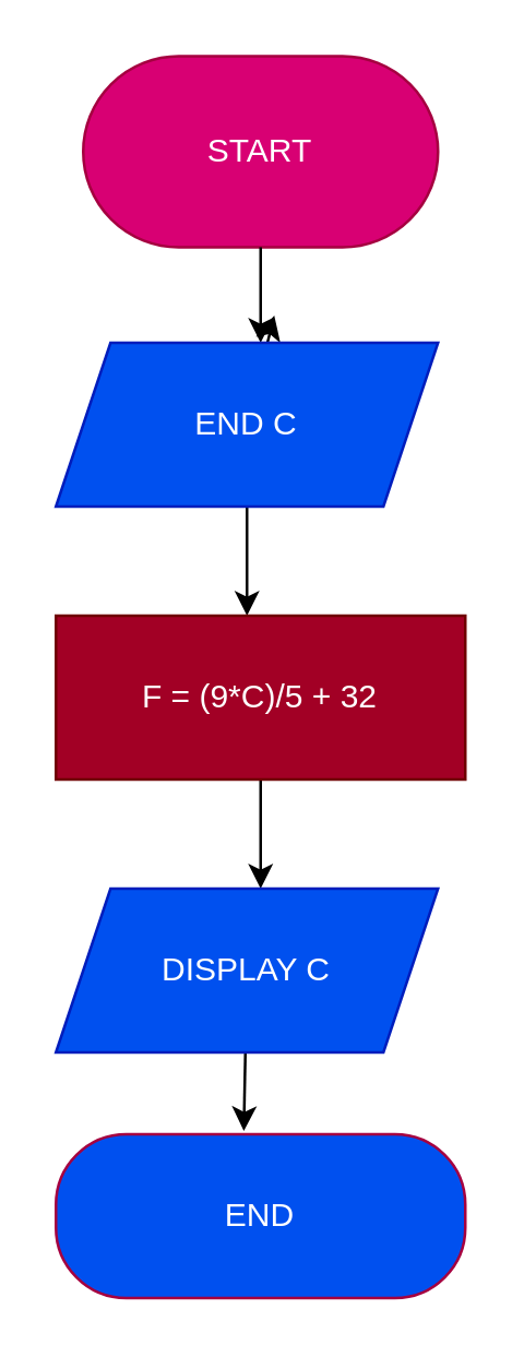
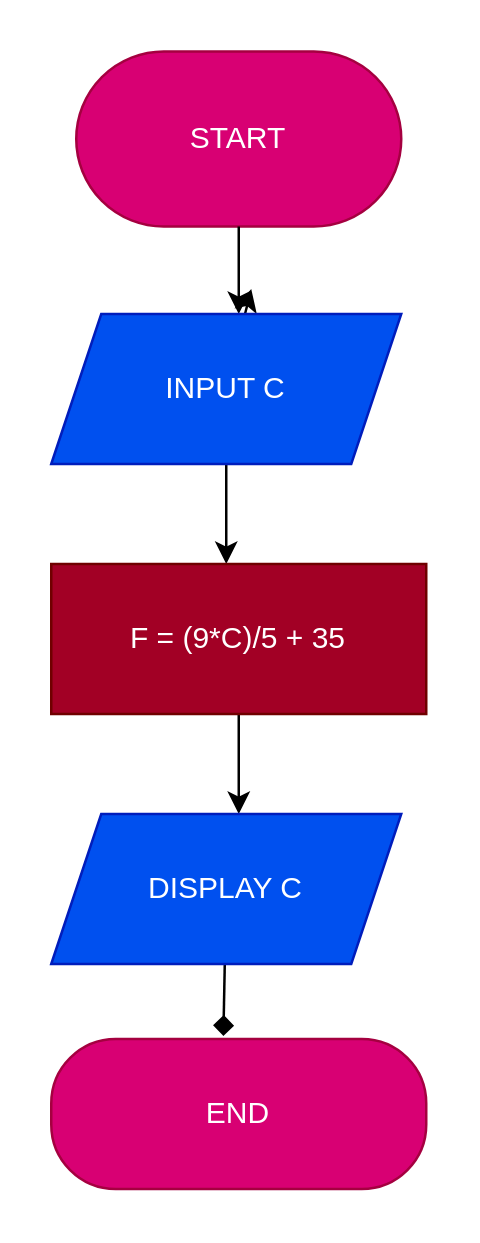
- <mxCell id="6" value="END C" style="shape=parallelogram;perimeter=parallelogramPerimeter;whiteSpace=wrap;html=1;fixedSize=1;fillColor=#0050ef;fontColor=#ffffff;strokeColor=#001DBC;" vertex="1" parent="1"><mxGeometry x="20" y="125" width="140" height="60" as="geometry" /></mxCell>
+ <mxCell id="6" value="INPUT C" style="shape=parallelogram;perimeter=parallelogramPerimeter;whiteSpace=wrap;html=1;fixedSize=1;fillColor=#0050ef;fontColor=#ffffff;strokeColor=#001DBC;" vertex="1" parent="1"><mxGeometry x="20" y="125" width="140" height="60" as="geometry" /></mxCell>
- <mxCell id="8" value="F = (9*C)/5 + 32" style="rounded=0;whiteSpace=wrap;html=1;fillColor=#a20025;fontColor=#ffffff;strokeColor=#6F0000;" vertex="1" parent="1"><mxGeometry x="20" y="225" width="150" height="60" as="geometry" /></mxCell>
+ <mxCell id="8" value="F = (9*C)/5 + 35" style="rounded=0;whiteSpace=wrap;html=1;fillColor=#a20025;fontColor=#ffffff;strokeColor=#6F0000;" vertex="1" parent="1"><mxGeometry x="20" y="225" width="150" height="60" as="geometry" /></mxCell>
- <mxCell id="11" style="edgeStyle=none;html=1;entryX=0.459;entryY=-0.02;entryDx=0;entryDy=0;entryPerimeter=0;" edge="1" parent="1" source="12" target="10"><mxGeometry relative="1" as="geometry" /></mxCell>
+ <mxCell id="11" style="edgeStyle=none;html=1;entryX=0.459;entryY=-0.02;entryDx=0;entryDy=0;entryPerimeter=0;endArrow=diamond;" edge="1" parent="1" source="12" target="10"><mxGeometry relative="1" as="geometry" /></mxCell>
- <mxCell id="10" value="END" style="rounded=1;whiteSpace=wrap;html=1;arcSize=43;fillColor=#0050ef;fontColor=#ffffff;strokeColor=#A50040;" vertex="1" parent="1"><mxGeometry x="20" y="415" width="150" height="60" as="geometry" /></mxCell>
+ <mxCell id="10" value="END" style="rounded=1;whiteSpace=wrap;html=1;arcSize=43;fillColor=#d80073;fontColor=#ffffff;strokeColor=#A50040;" vertex="1" parent="1"><mxGeometry x="20" y="415" width="150" height="60" as="geometry" /></mxCell>
